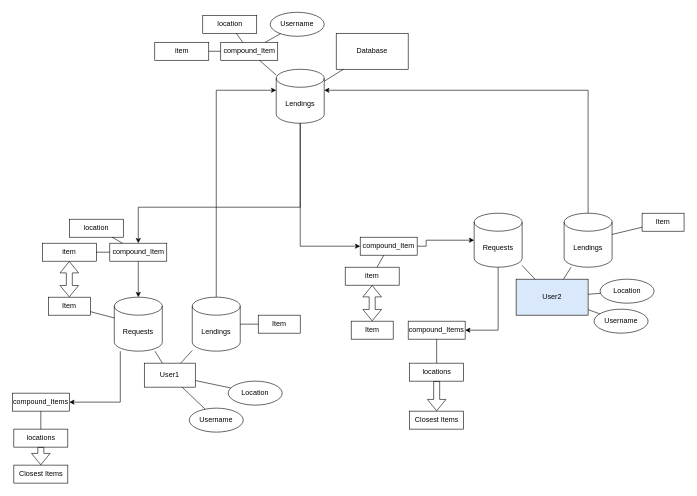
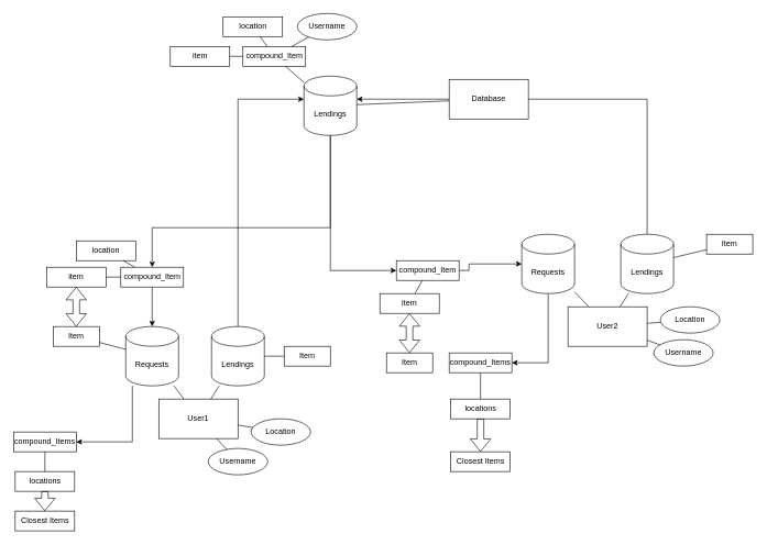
- <mxCell id="14" value="Database" style="rounded=0;whiteSpace=wrap;html=1;" vertex="1" parent="1"><mxGeometry x="560" y="55" width="120" height="60" as="geometry" /></mxCell>
+ <mxCell id="14" value="Database" style="rounded=0;whiteSpace=wrap;html=1;" vertex="1" parent="1"><mxGeometry x="680" y="120" width="120" height="60" as="geometry" /></mxCell>
- <mxCell id="3" value="User2" style="rounded=0;whiteSpace=wrap;html=1;fillColor=#dae8fc;" vertex="1" parent="1"><mxGeometry x="860" y="465" width="120" height="60" as="geometry" /></mxCell>
+ <mxCell id="3" value="User2" style="rounded=0;whiteSpace=wrap;html=1;" vertex="1" parent="1"><mxGeometry x="860" y="465" width="120" height="60" as="geometry" /></mxCell>
- <mxCell id="2" value="User1" style="rounded=0;whiteSpace=wrap;html=1;" vertex="1" parent="1"><mxGeometry x="240" y="605" width="85" height="40" as="geometry" /></mxCell>
+ <mxCell id="2" value="User1" style="rounded=0;whiteSpace=wrap;html=1;" vertex="1" parent="1"><mxGeometry x="240" y="605" width="120" height="60" as="geometry" /></mxCell>
